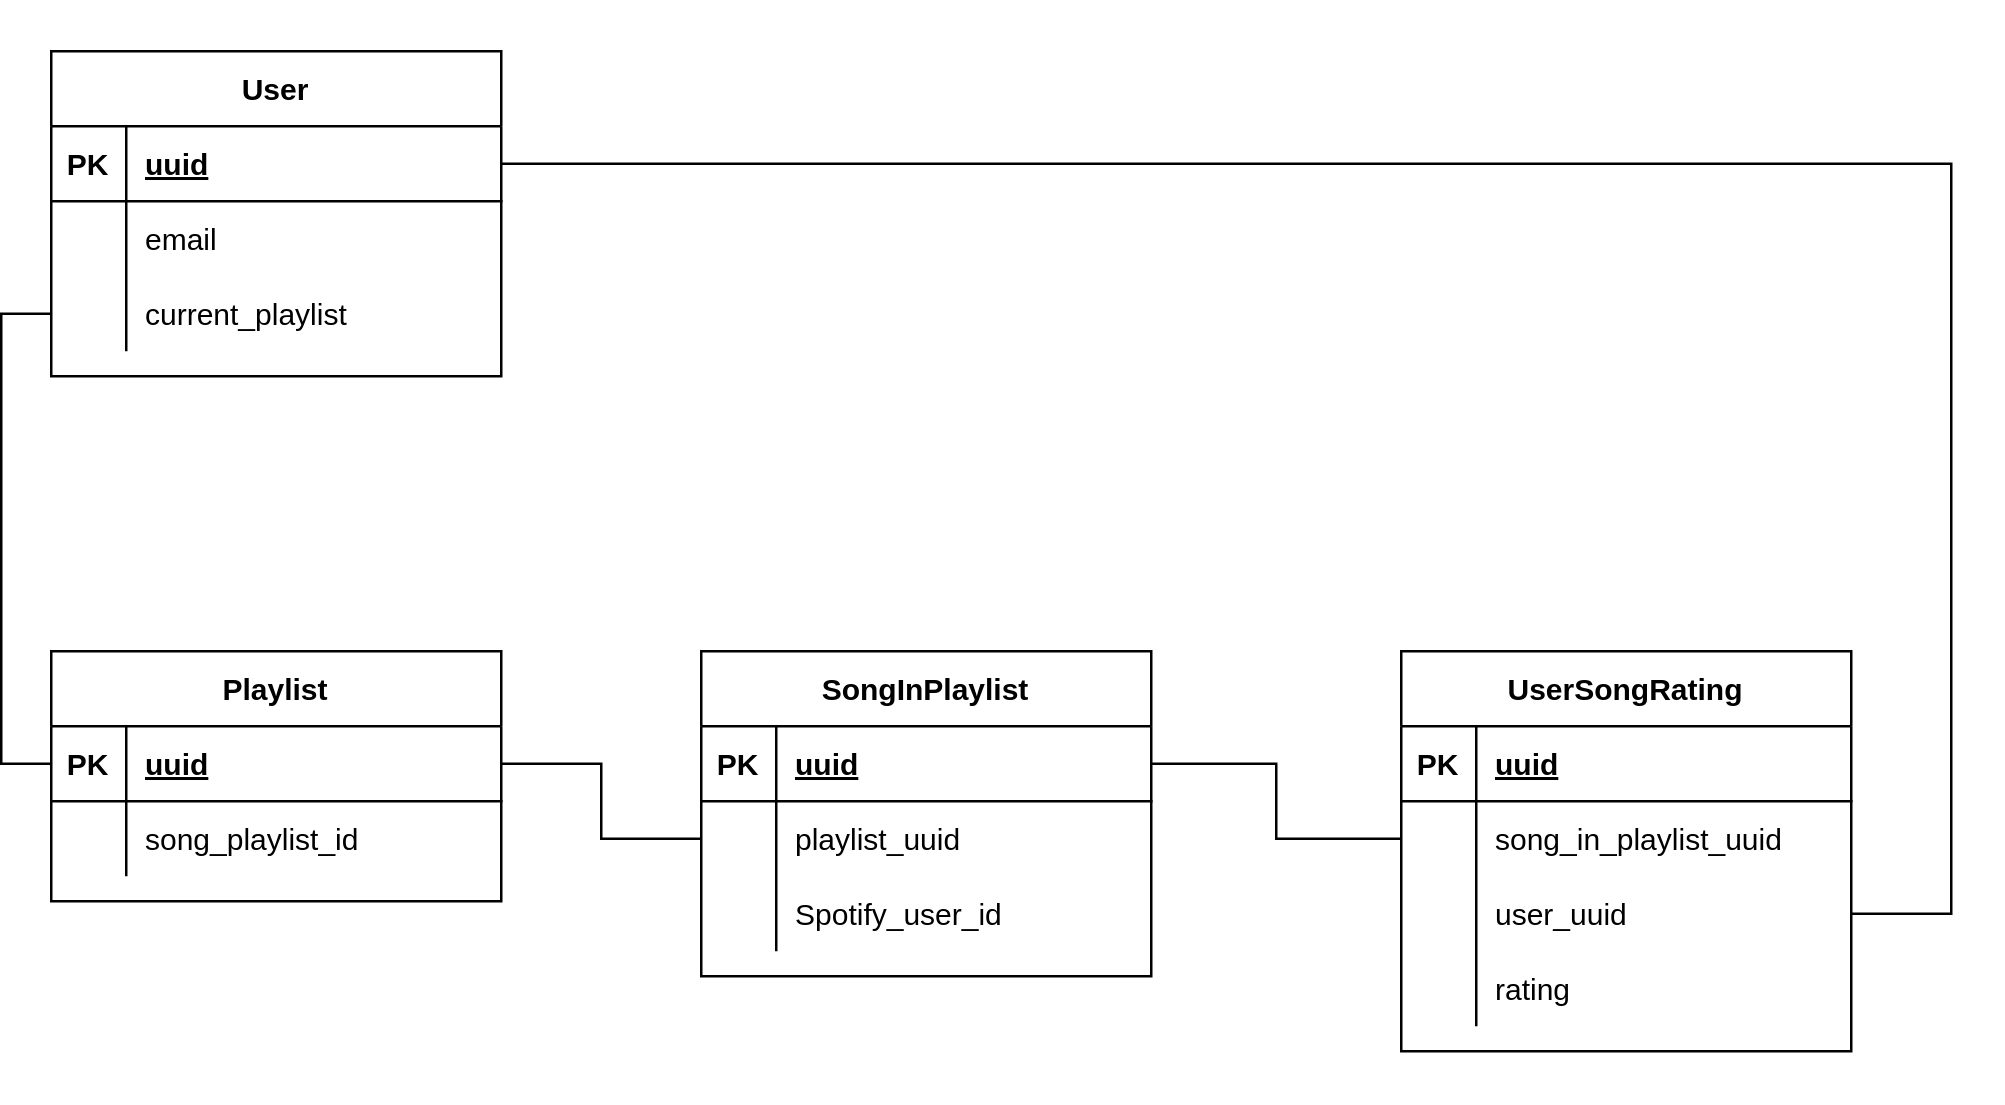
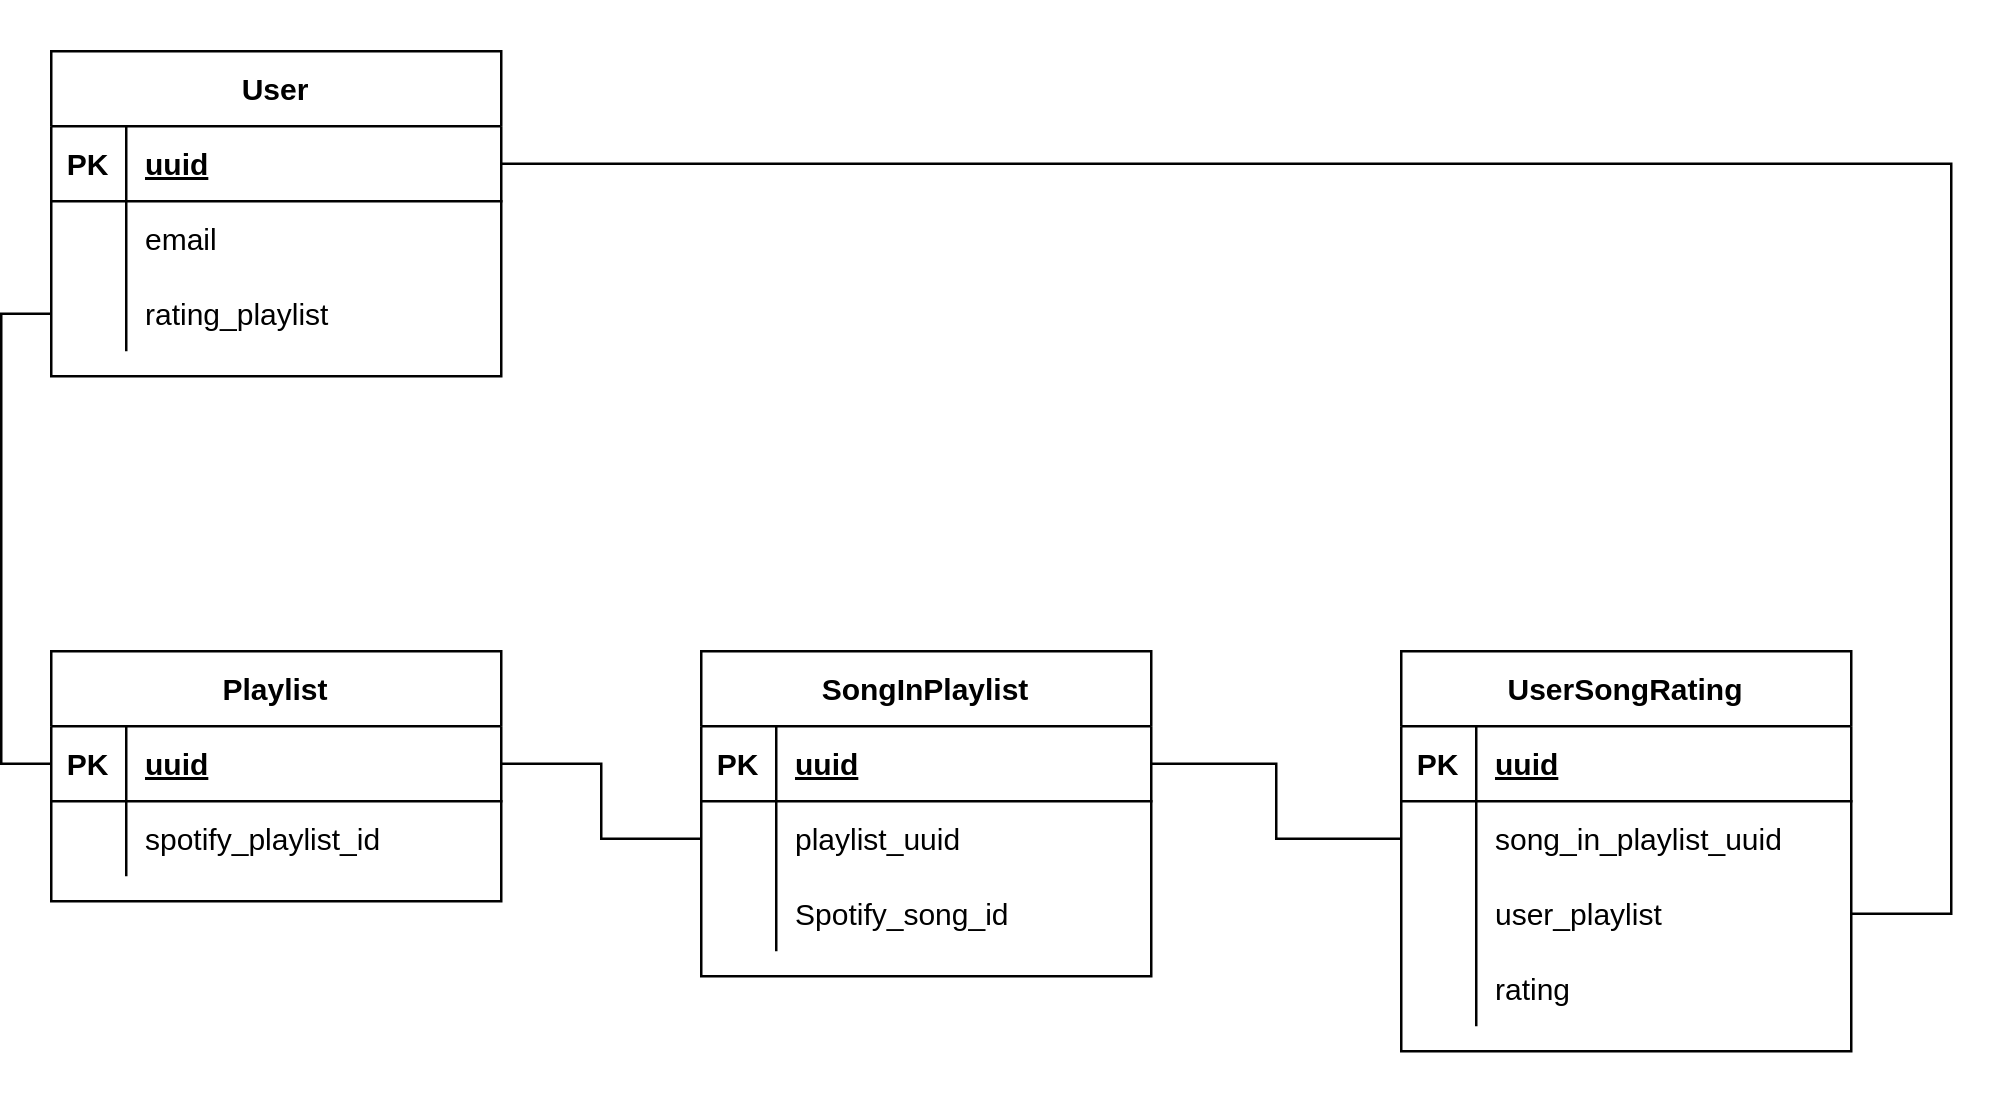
- <mxCell id="18" value="current_playlist" style="shape=partialRectangle;connectable=0;fillColor=none;top=0;left=0;bottom=0;right=0;align=left;spacingLeft=6;overflow=hidden;" parent="16" vertex="1"><mxGeometry x="30" width="150" height="30" as="geometry"><mxRectangle width="150" height="30" as="alternateBounds" /></mxGeometry></mxCell>
+ <mxCell id="18" value="rating_playlist" style="shape=partialRectangle;connectable=0;fillColor=none;top=0;left=0;bottom=0;right=0;align=left;spacingLeft=6;overflow=hidden;" parent="16" vertex="1"><mxGeometry x="30" width="150" height="30" as="geometry"><mxRectangle width="150" height="30" as="alternateBounds" /></mxGeometry></mxCell>
- <mxCell id="8" value="song_playlist_id" style="shape=partialRectangle;connectable=0;fillColor=none;top=0;left=0;bottom=0;right=0;align=left;spacingLeft=6;overflow=hidden;" parent="6" vertex="1"><mxGeometry x="30" width="150" height="30" as="geometry"><mxRectangle width="150" height="30" as="alternateBounds" /></mxGeometry></mxCell>
+ <mxCell id="8" value="spotify_playlist_id" style="shape=partialRectangle;connectable=0;fillColor=none;top=0;left=0;bottom=0;right=0;align=left;spacingLeft=6;overflow=hidden;" parent="6" vertex="1"><mxGeometry x="30" width="150" height="30" as="geometry"><mxRectangle width="150" height="30" as="alternateBounds" /></mxGeometry></mxCell>
- <mxCell id="28" value="Spotify_user_id" style="shape=partialRectangle;connectable=0;fillColor=none;top=0;left=0;bottom=0;right=0;align=left;spacingLeft=6;overflow=hidden;" parent="26" vertex="1"><mxGeometry x="30" width="150" height="30" as="geometry"><mxRectangle width="150" height="30" as="alternateBounds" /></mxGeometry></mxCell>
+ <mxCell id="28" value="Spotify_song_id" style="shape=partialRectangle;connectable=0;fillColor=none;top=0;left=0;bottom=0;right=0;align=left;spacingLeft=6;overflow=hidden;" parent="26" vertex="1"><mxGeometry x="30" width="150" height="30" as="geometry"><mxRectangle width="150" height="30" as="alternateBounds" /></mxGeometry></mxCell>
- <mxCell id="38" value="user_uuid" style="shape=partialRectangle;connectable=0;fillColor=none;top=0;left=0;bottom=0;right=0;align=left;spacingLeft=6;overflow=hidden;" parent="36" vertex="1"><mxGeometry x="30" width="150" height="30" as="geometry"><mxRectangle width="150" height="30" as="alternateBounds" /></mxGeometry></mxCell>
+ <mxCell id="38" value="user_playlist" style="shape=partialRectangle;connectable=0;fillColor=none;top=0;left=0;bottom=0;right=0;align=left;spacingLeft=6;overflow=hidden;" parent="36" vertex="1"><mxGeometry x="30" width="150" height="30" as="geometry"><mxRectangle width="150" height="30" as="alternateBounds" /></mxGeometry></mxCell>
